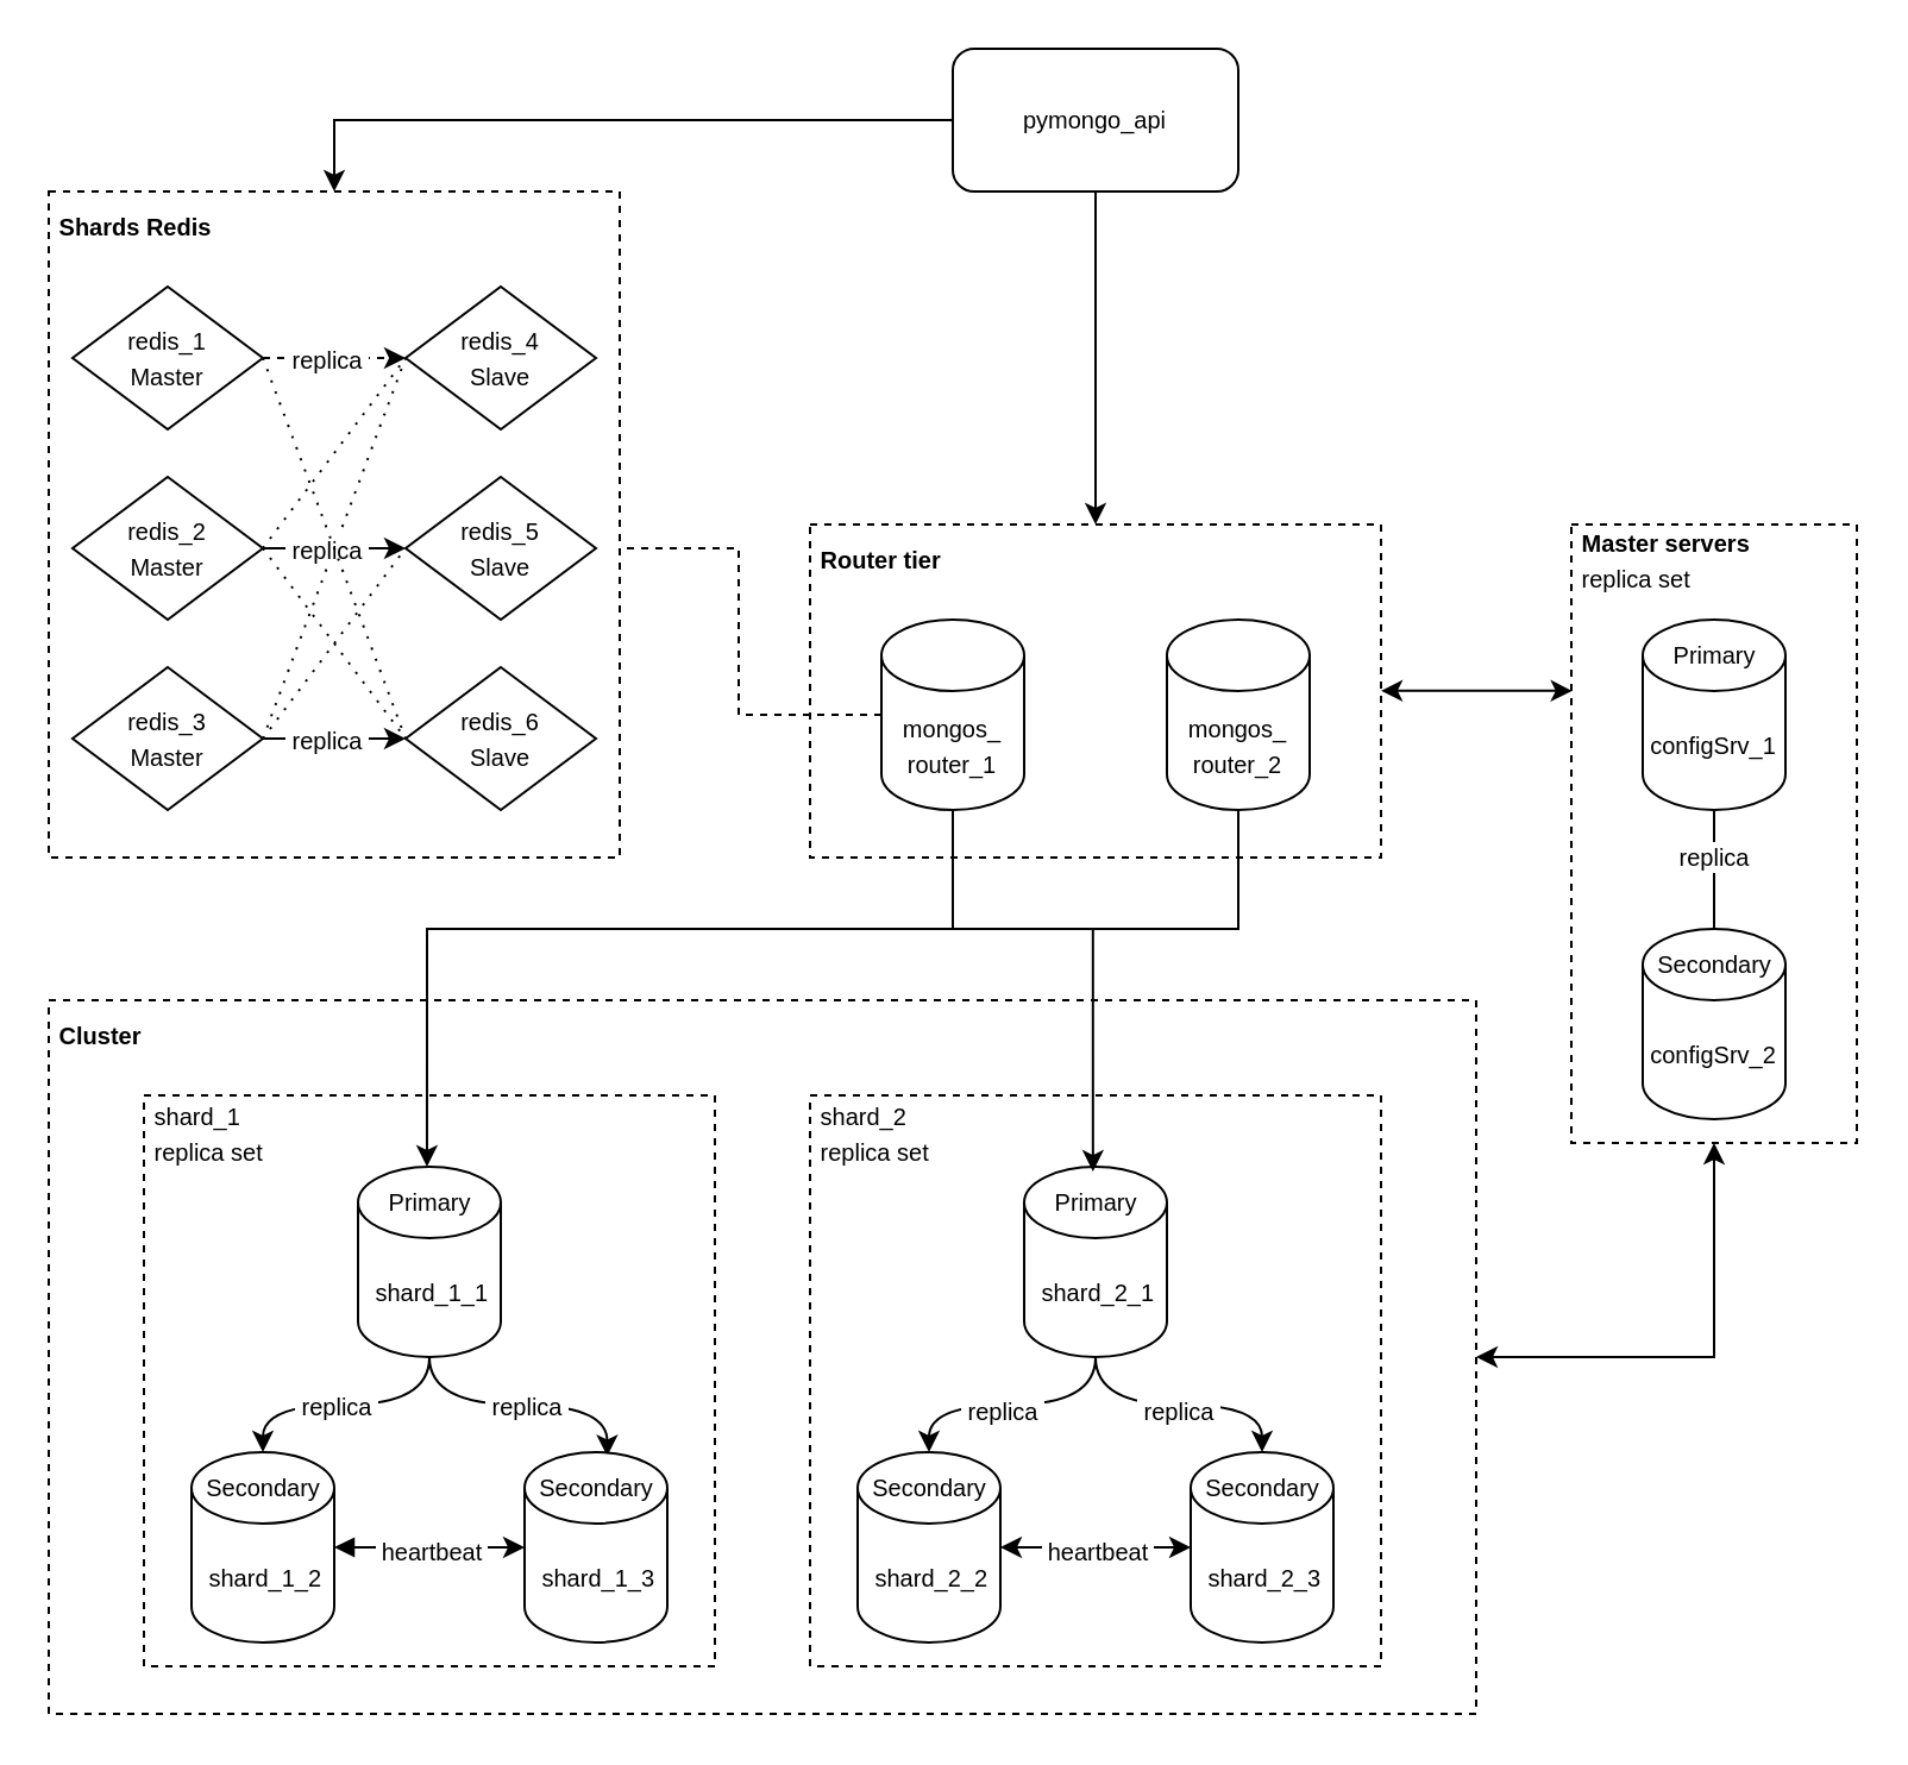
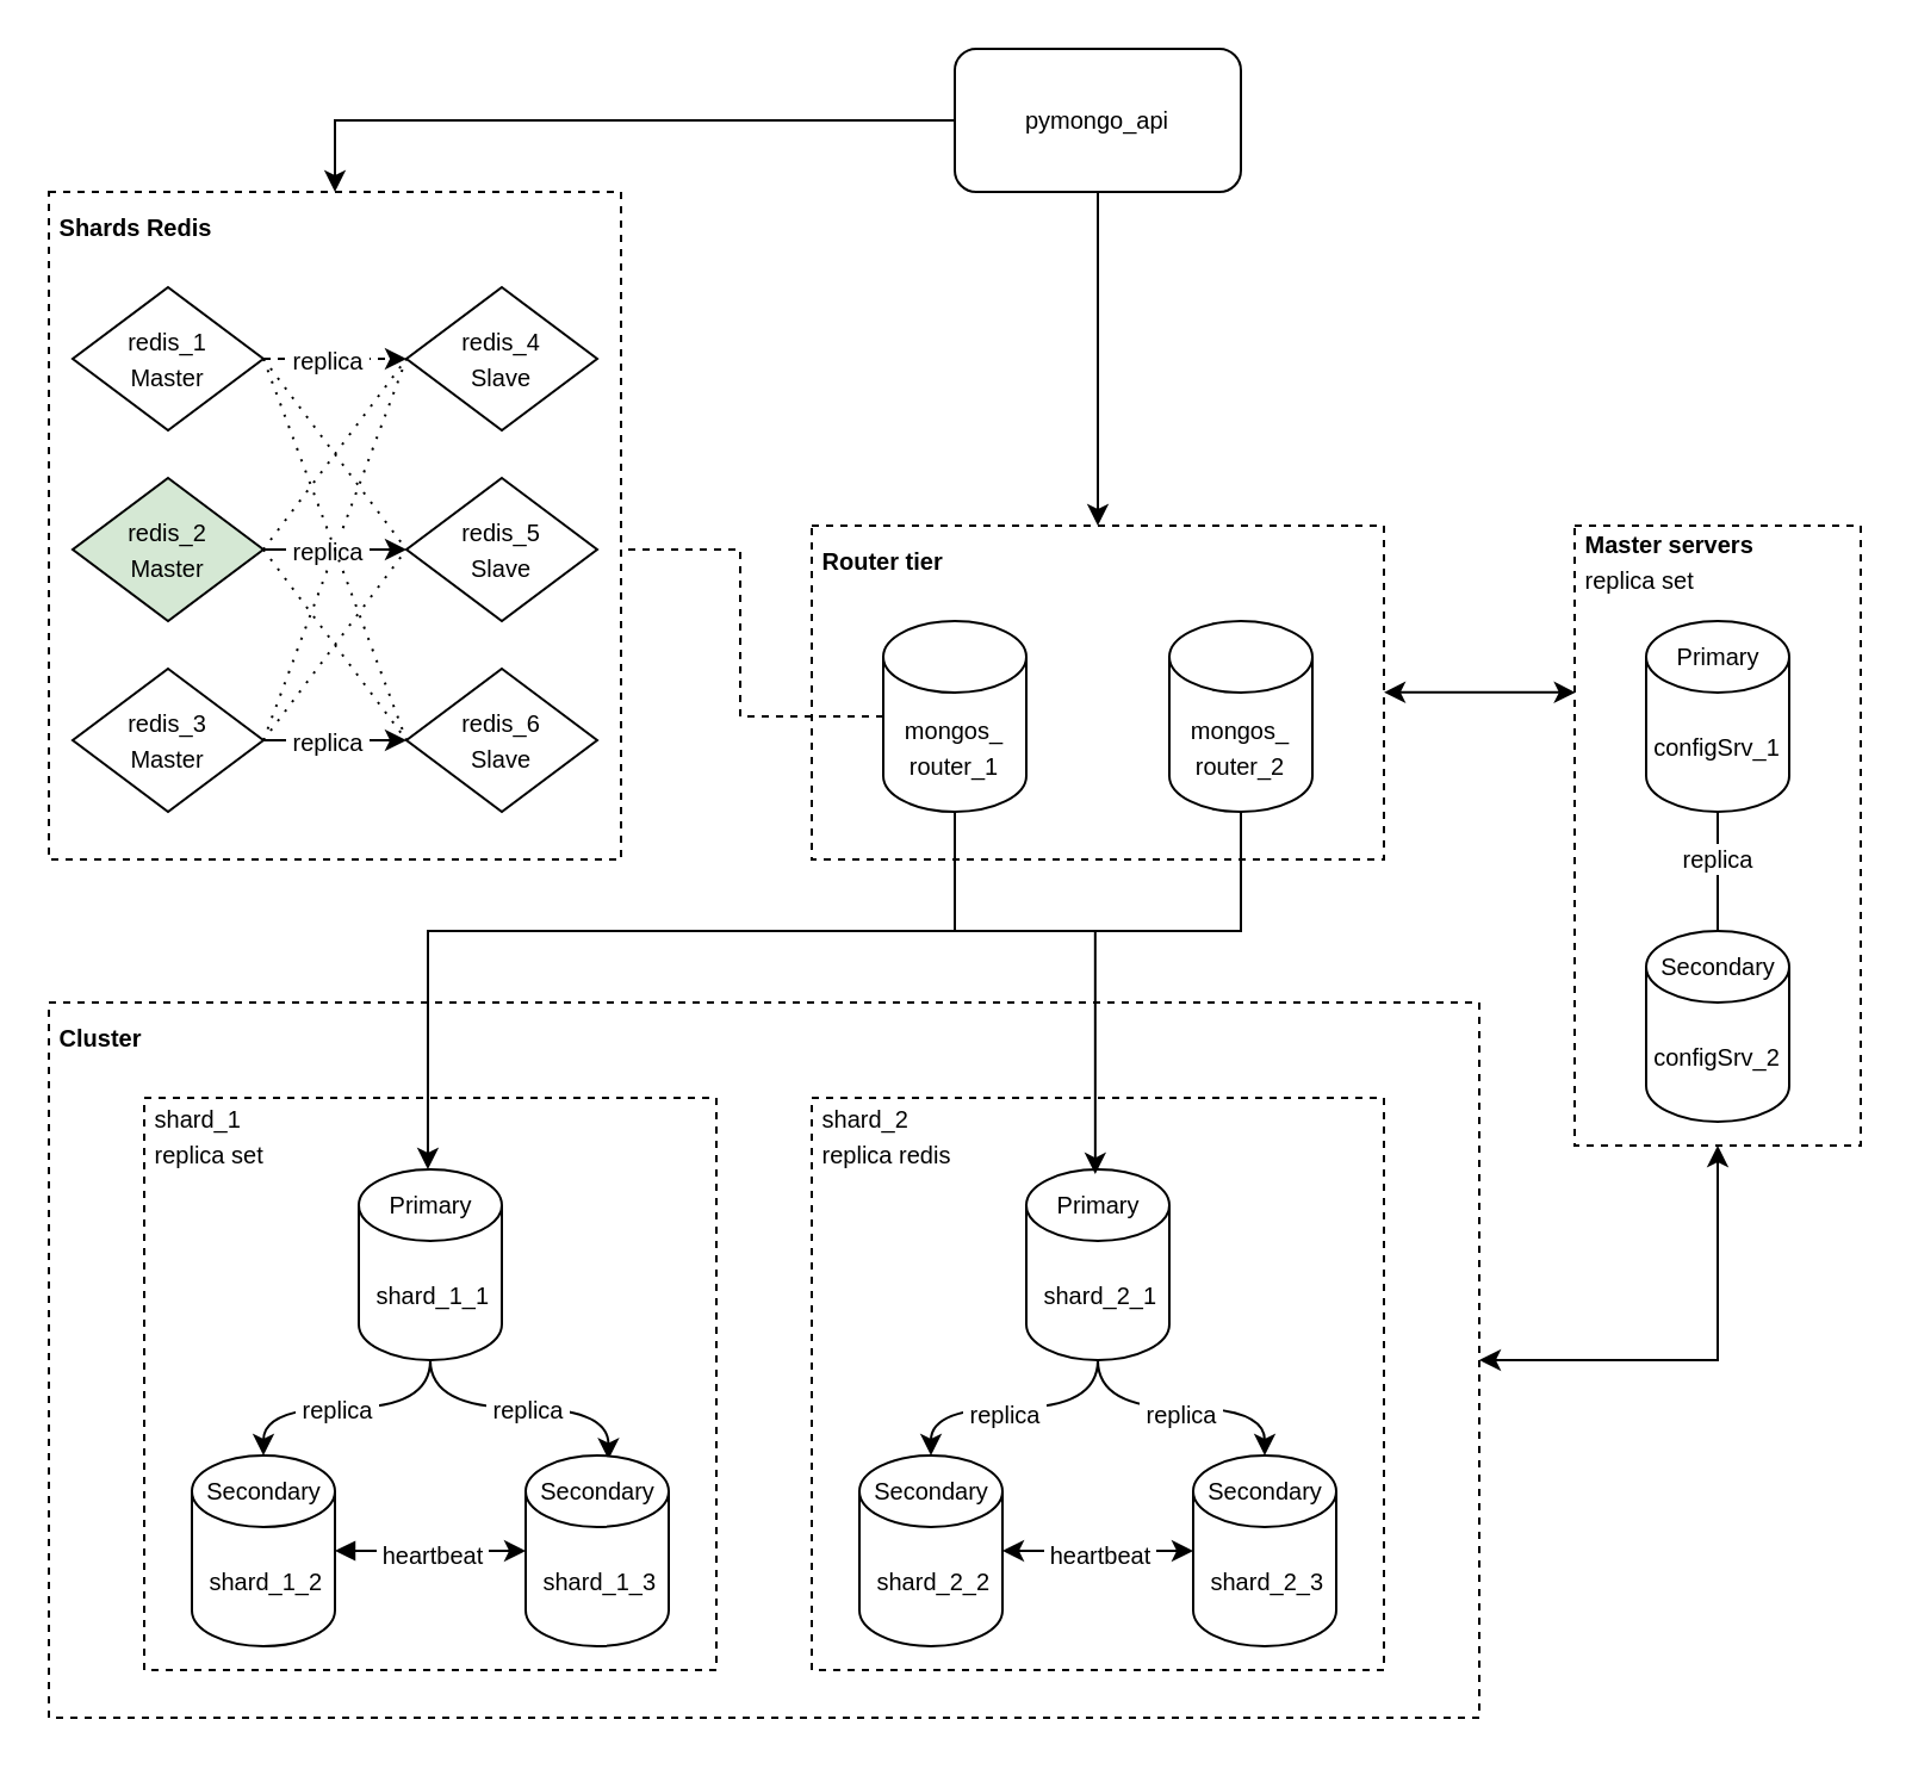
+ <mxCell id="69" style="rounded=0;orthogonalLoop=1;jettySize=auto;html=1;entryX=0;entryY=0.5;entryDx=0;entryDy=0;exitX=1;exitY=0.5;exitDx=0;exitDy=0;dashed=1;dashPattern=1 4;endArrow=none;endFill=0;" edge="1" parent="1" source="71" target="60"><mxGeometry relative="1" as="geometry" /></mxCell>
- <mxCell id="65" value="&lt;span style=&quot;font-size: 10px;&quot;&gt;redis_2&lt;/span&gt;&lt;div&gt;&lt;span style=&quot;font-size: 10px;&quot;&gt;Master&lt;/span&gt;&lt;br&gt;&lt;/div&gt;" style="rhombus;whiteSpace=wrap;html=1;" vertex="1" parent="1"><mxGeometry x="30" y="200" width="80" height="60" as="geometry" /></mxCell>
+ <mxCell id="65" value="&lt;span style=&quot;font-size: 10px;&quot;&gt;redis_2&lt;/span&gt;&lt;div&gt;&lt;span style=&quot;font-size: 10px;&quot;&gt;Master&lt;/span&gt;&lt;br&gt;&lt;/div&gt;" style="rhombus;whiteSpace=wrap;html=1;fillColor=#d5e8d4;" vertex="1" parent="1"><mxGeometry x="30" y="200" width="80" height="60" as="geometry" /></mxCell>
- <mxCell id="23" value="&lt;font style=&quot;font-size: 10px;&quot;&gt;&amp;nbsp;shard_2&lt;/font&gt;&lt;div&gt;&lt;font style=&quot;font-size: 10px;&quot;&gt;&amp;nbsp;replica set&lt;br&gt;&lt;/font&gt;&lt;/div&gt;" style="text;html=1;align=left;verticalAlign=middle;resizable=0;points=[];autosize=1;strokeColor=none;fillColor=none;" parent="1" vertex="1"><mxGeometry x="340" y="455" width="66" height="41" as="geometry" /></mxCell>
+ <mxCell id="23" value="&lt;font style=&quot;font-size: 10px;&quot;&gt;&amp;nbsp;shard_2&lt;/font&gt;&lt;div&gt;&lt;font style=&quot;font-size: 10px;&quot;&gt;&amp;nbsp;replica redis&lt;br&gt;&lt;/font&gt;&lt;/div&gt;" style="text;html=1;align=left;verticalAlign=middle;resizable=0;points=[];autosize=1;strokeColor=none;fillColor=none;" parent="1" vertex="1"><mxGeometry x="340" y="455" width="66" height="41" as="geometry" /></mxCell>
